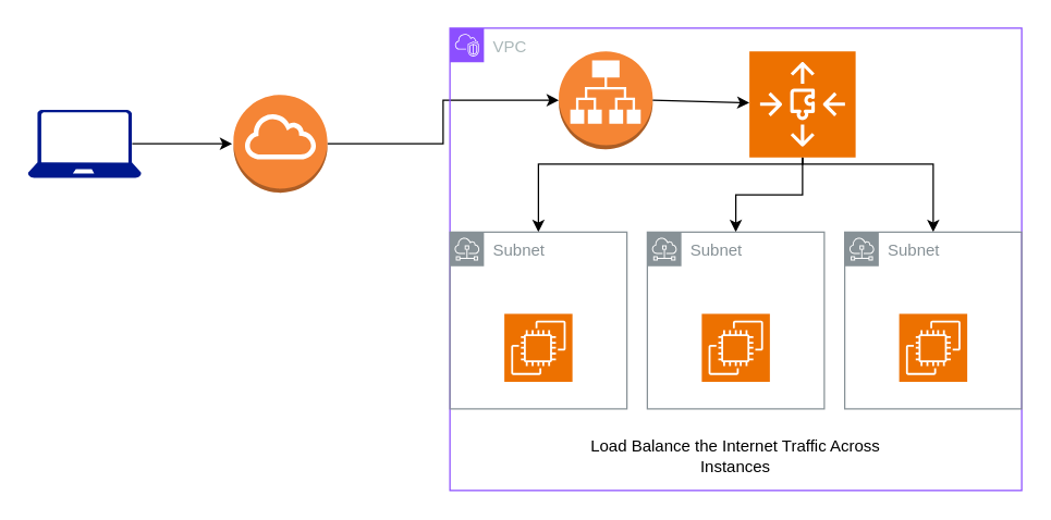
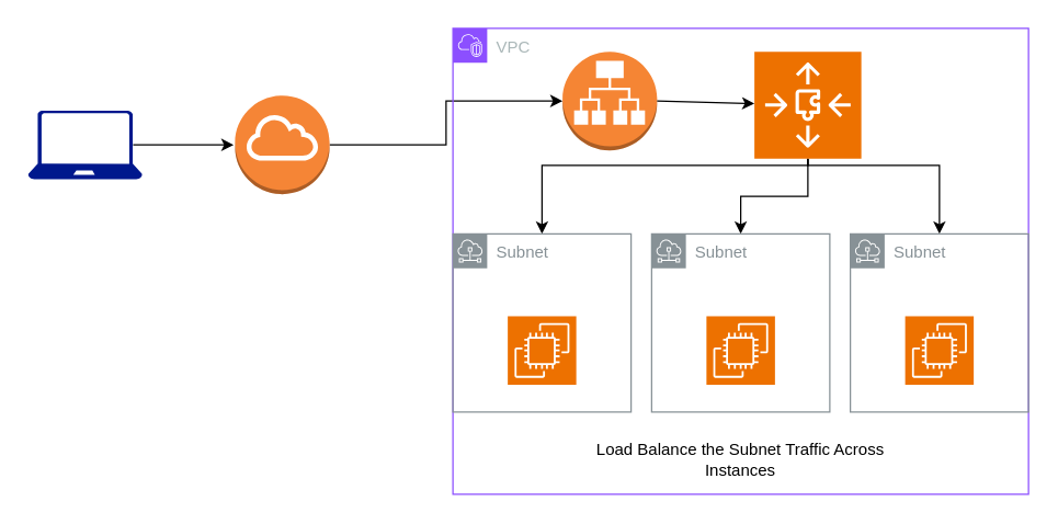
- <mxCell id="19" value="Load Balance the Internet Traffic Across Instances" style="text;html=1;align=center;verticalAlign=middle;whiteSpace=wrap;rounded=0;" vertex="1" parent="6"><mxGeometry x="85" y="300" width="250" height="30" as="geometry" /></mxCell>
+ <mxCell id="19" value="Load Balance the Subnet Traffic Across Instances" style="text;html=1;align=center;verticalAlign=middle;whiteSpace=wrap;rounded=0;" vertex="1" parent="6"><mxGeometry x="85" y="300" width="250" height="30" as="geometry" /></mxCell>
